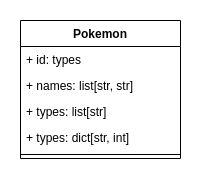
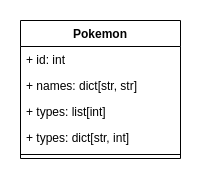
- <mxCell id="3" value="+ id: types" style="text;strokeColor=none;fillColor=none;align=left;verticalAlign=top;spacingLeft=4;spacingRight=4;overflow=hidden;rotatable=0;points=[[0,0.5],[1,0.5]];portConstraint=eastwest;whiteSpace=wrap;html=1;" vertex="1" parent="2"><mxGeometry y="26" width="160" height="26" as="geometry" /></mxCell>
+ <mxCell id="3" value="+ id: int" style="text;strokeColor=none;fillColor=none;align=left;verticalAlign=top;spacingLeft=4;spacingRight=4;overflow=hidden;rotatable=0;points=[[0,0.5],[1,0.5]];portConstraint=eastwest;whiteSpace=wrap;html=1;" vertex="1" parent="2"><mxGeometry y="26" width="160" height="26" as="geometry" /></mxCell>
- <mxCell id="4" value="+ names: list[str, str]" style="text;strokeColor=none;fillColor=none;align=left;verticalAlign=top;spacingLeft=4;spacingRight=4;overflow=hidden;rotatable=0;points=[[0,0.5],[1,0.5]];portConstraint=eastwest;whiteSpace=wrap;html=1;" vertex="1" parent="2"><mxGeometry y="52" width="160" height="26" as="geometry" /></mxCell>
+ <mxCell id="4" value="+ names: dict[str, str]" style="text;strokeColor=none;fillColor=none;align=left;verticalAlign=top;spacingLeft=4;spacingRight=4;overflow=hidden;rotatable=0;points=[[0,0.5],[1,0.5]];portConstraint=eastwest;whiteSpace=wrap;html=1;" vertex="1" parent="2"><mxGeometry y="52" width="160" height="26" as="geometry" /></mxCell>
- <mxCell id="5" value="+ types: list[str]" style="text;strokeColor=none;fillColor=none;align=left;verticalAlign=top;spacingLeft=4;spacingRight=4;overflow=hidden;rotatable=0;points=[[0,0.5],[1,0.5]];portConstraint=eastwest;whiteSpace=wrap;html=1;" vertex="1" parent="2"><mxGeometry y="78" width="160" height="26" as="geometry" /></mxCell>
+ <mxCell id="5" value="+ types: list[int]" style="text;strokeColor=none;fillColor=none;align=left;verticalAlign=top;spacingLeft=4;spacingRight=4;overflow=hidden;rotatable=0;points=[[0,0.5],[1,0.5]];portConstraint=eastwest;whiteSpace=wrap;html=1;" vertex="1" parent="2"><mxGeometry y="78" width="160" height="26" as="geometry" /></mxCell>
